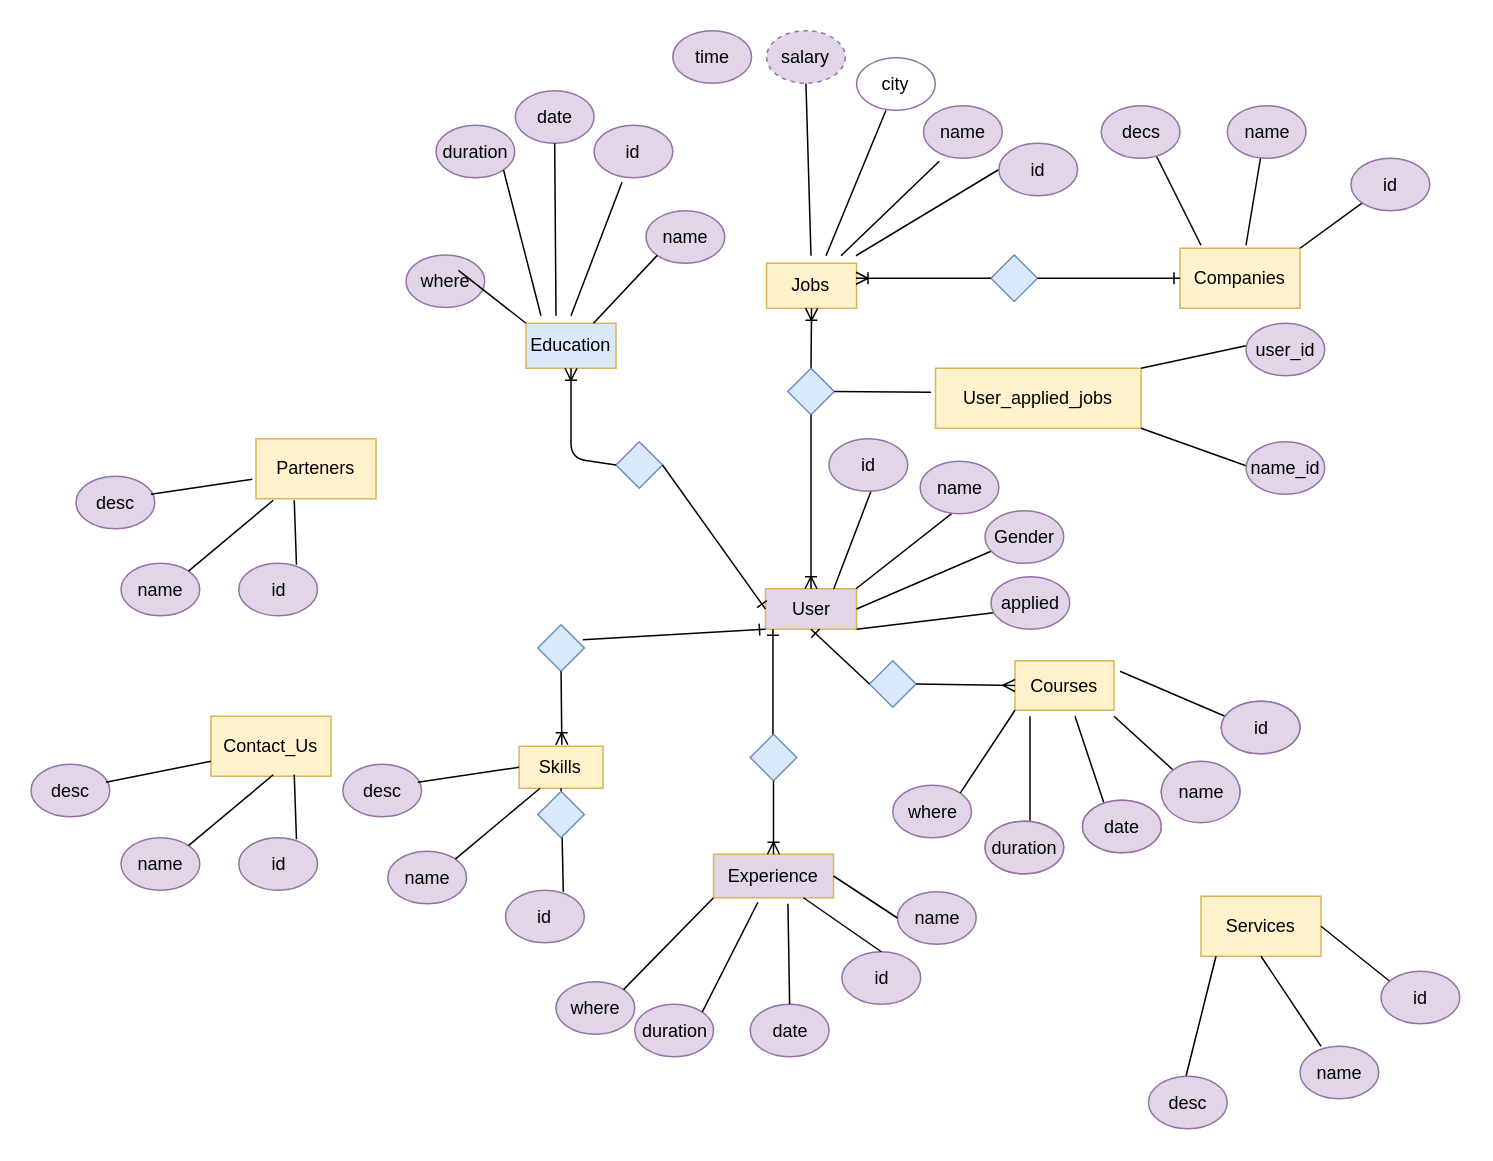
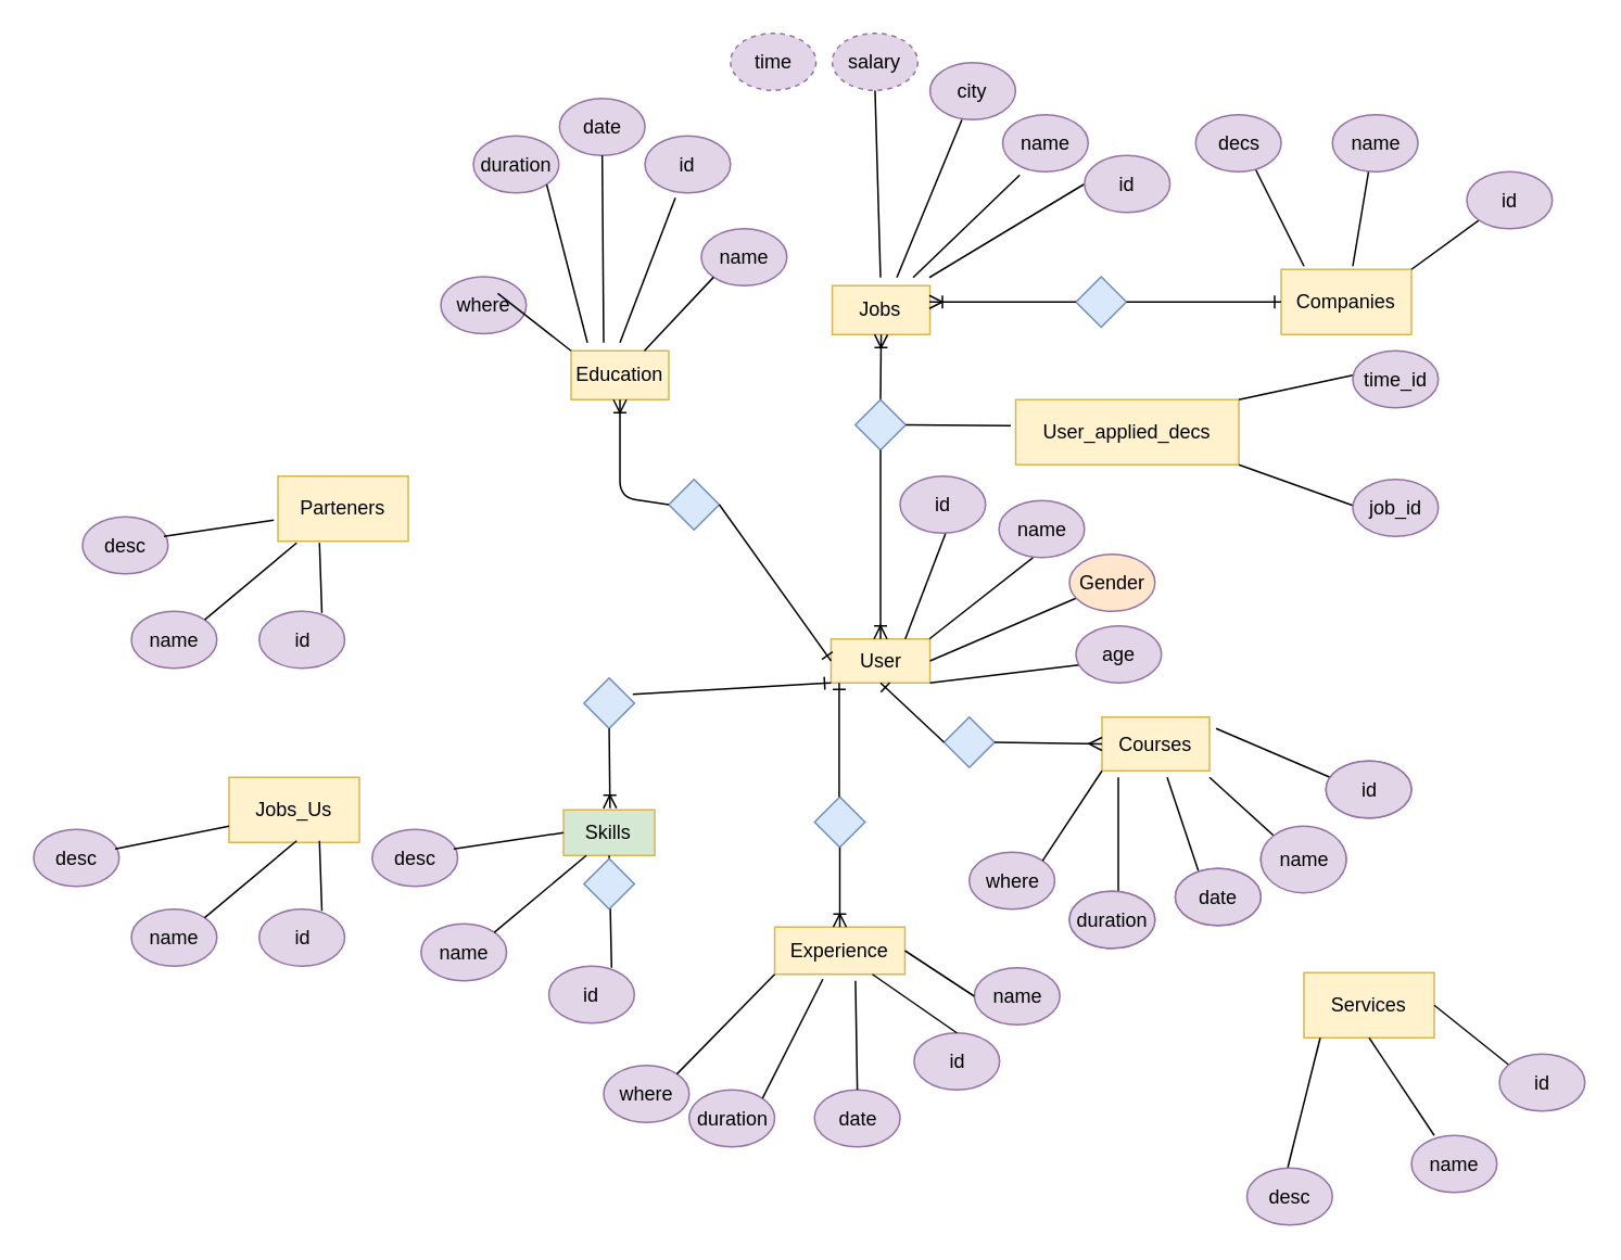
- <mxCell id="104" value="time" style="ellipse;whiteSpace=wrap;html=1;fillColor=#e1d5e7;strokeColor=#9673a6;" vertex="1" parent="1"><mxGeometry x="447.88" y="20" width="52.5" height="35" as="geometry" /></mxCell>
+ <mxCell id="104" value="time" style="ellipse;whiteSpace=wrap;html=1;fillColor=#e1d5e7;strokeColor=#9673a6;dashed=1;" vertex="1" parent="1"><mxGeometry x="447.88" y="20" width="52.5" height="35" as="geometry" /></mxCell>
- <mxCell id="107" value="city" style="ellipse;whiteSpace=wrap;html=1;fillColor=#ffffff;strokeColor=#9673a6;" vertex="1" parent="1"><mxGeometry x="570.38" y="38" width="52.5" height="35" as="geometry" /></mxCell>
+ <mxCell id="107" value="city" style="ellipse;whiteSpace=wrap;html=1;fillColor=#e1d5e7;strokeColor=#9673a6;" vertex="1" parent="1"><mxGeometry x="570.38" y="38" width="52.5" height="35" as="geometry" /></mxCell>
- <mxCell id="2" value="Education" style="rounded=0;whiteSpace=wrap;html=1;fillColor=#dae8fc;strokeColor=#d6b656;" vertex="1" parent="1"><mxGeometry x="350" y="215" width="60" height="30" as="geometry" /></mxCell>
+ <mxCell id="2" value="Education" style="rounded=0;whiteSpace=wrap;html=1;fillColor=#fff2cc;strokeColor=#d6b656;" vertex="1" parent="1"><mxGeometry x="350" y="215" width="60" height="30" as="geometry" /></mxCell>
- <mxCell id="40" value="user_id" style="ellipse;whiteSpace=wrap;html=1;fillColor=#e1d5e7;strokeColor=#9673a6;" vertex="1" parent="1"><mxGeometry x="830" y="215" width="52.5" height="35" as="geometry" /></mxCell>
+ <mxCell id="40" value="time_id" style="ellipse;whiteSpace=wrap;html=1;fillColor=#e1d5e7;strokeColor=#9673a6;" vertex="1" parent="1"><mxGeometry x="830" y="215" width="52.5" height="35" as="geometry" /></mxCell>
- <mxCell id="22" value="User_applied_jobs" style="rounded=0;whiteSpace=wrap;html=1;fillColor=#fff2cc;strokeColor=#d6b656;" vertex="1" parent="1"><mxGeometry x="623" y="245" width="137" height="40" as="geometry" /></mxCell>
+ <mxCell id="22" value="User_applied_decs" style="rounded=0;whiteSpace=wrap;html=1;fillColor=#fff2cc;strokeColor=#d6b656;" vertex="1" parent="1"><mxGeometry x="623" y="245" width="137" height="40" as="geometry" /></mxCell>
- <mxCell id="41" value="name_id" style="ellipse;whiteSpace=wrap;html=1;fillColor=#e1d5e7;strokeColor=#9673a6;" vertex="1" parent="1"><mxGeometry x="830" y="294" width="52.5" height="35" as="geometry" /></mxCell>
+ <mxCell id="41" value="job_id" style="ellipse;whiteSpace=wrap;html=1;fillColor=#e1d5e7;strokeColor=#9673a6;" vertex="1" parent="1"><mxGeometry x="830" y="294" width="52.5" height="35" as="geometry" /></mxCell>
- <mxCell id="116" value="Gender" style="ellipse;whiteSpace=wrap;html=1;fillColor=#e1d5e7;strokeColor=#9673a6;" vertex="1" parent="1"><mxGeometry x="656" y="340" width="52.5" height="35" as="geometry" /></mxCell>
+ <mxCell id="116" value="Gender" style="ellipse;whiteSpace=wrap;html=1;fillColor=#ffe6cc;strokeColor=#9673a6;" vertex="1" parent="1"><mxGeometry x="656" y="340" width="52.5" height="35" as="geometry" /></mxCell>
- <mxCell id="117" value="applied" style="ellipse;whiteSpace=wrap;html=1;fillColor=#e1d5e7;strokeColor=#9673a6;" vertex="1" parent="1"><mxGeometry x="660" y="384" width="52.5" height="35" as="geometry" /></mxCell>
+ <mxCell id="117" value="age" style="ellipse;whiteSpace=wrap;html=1;fillColor=#e1d5e7;strokeColor=#9673a6;" vertex="1" parent="1"><mxGeometry x="660" y="384" width="52.5" height="35" as="geometry" /></mxCell>
- <mxCell id="5" value="User" style="rounded=0;whiteSpace=wrap;html=1;fillColor=#e1d5e7;strokeColor=#d6b656;" vertex="1" parent="1"><mxGeometry x="509.63" y="392" width="60.75" height="27" as="geometry" /></mxCell>
+ <mxCell id="5" value="User" style="rounded=0;whiteSpace=wrap;html=1;fillColor=#fff2cc;strokeColor=#d6b656;" vertex="1" parent="1"><mxGeometry x="509.63" y="392" width="60.75" height="27" as="geometry" /></mxCell>
- <mxCell id="11" value="Contact_Us" style="rounded=0;whiteSpace=wrap;html=1;fillColor=#fff2cc;strokeColor=#d6b656;" vertex="1" parent="1"><mxGeometry y="477" width="80" height="40" as="geometry" x="140" /></mxCell>
+ <mxCell id="11" value="Jobs_Us" style="rounded=0;whiteSpace=wrap;html=1;fillColor=#fff2cc;strokeColor=#d6b656;" vertex="1" parent="1"><mxGeometry y="477" width="80" height="40" as="geometry" x="140" /></mxCell>
- <mxCell id="7" value="Skills" style="rounded=0;whiteSpace=wrap;html=1;fillColor=#fff2cc;strokeColor=#d6b656;" vertex="1" parent="1"><mxGeometry x="345.38" y="497" width="56" height="28" as="geometry" /></mxCell>
+ <mxCell id="7" value="Skills" style="rounded=0;whiteSpace=wrap;html=1;fillColor=#d5e8d4;strokeColor=#d6b656;" vertex="1" parent="1"><mxGeometry x="345.38" y="497" width="56" height="28" as="geometry" /></mxCell>
- <mxCell id="3" value="Experience" style="rounded=0;whiteSpace=wrap;html=1;fillColor=#e1d5e7;strokeColor=#d6b656;" vertex="1" parent="1"><mxGeometry x="475" y="569" width="80" height="29" as="geometry" /></mxCell>
+ <mxCell id="3" value="Experience" style="rounded=0;whiteSpace=wrap;html=1;fillColor=#fff2cc;strokeColor=#d6b656;" vertex="1" parent="1"><mxGeometry x="475" y="569" width="80" height="29" as="geometry" /></mxCell>
